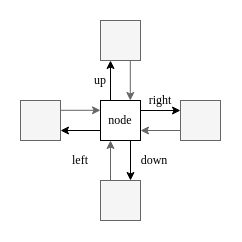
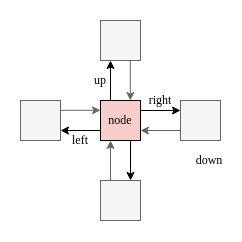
- <mxCell id="2" value="&lt;font face=&quot;Lucida Console&quot;&gt;node&lt;/font&gt;" style="rounded=0;whiteSpace=wrap;html=1;" parent="1" vertex="1"><mxGeometry x="100" y="100" width="40" height="40" as="geometry" /></mxCell>
+ <mxCell id="2" value="&lt;font face=&quot;Lucida Console&quot;&gt;node&lt;/font&gt;" style="rounded=0;whiteSpace=wrap;html=1;fillColor=#f8cecc;" parent="1" vertex="1"><mxGeometry x="100" y="100" width="40" height="40" as="geometry" /></mxCell>
- <mxCell id="17" value="&lt;font face=&quot;Lucida Console&quot;&gt;left&lt;/font&gt;" style="text;html=1;strokeColor=none;fillColor=none;align=center;verticalAlign=middle;whiteSpace=wrap;rounded=0;" vertex="1" parent="1"><mxGeometry x="60" y="150" width="40" height="20" as="geometry" /></mxCell>
+ <mxCell id="17" value="&lt;font face=&quot;Lucida Console&quot;&gt;left&lt;/font&gt;" style="text;html=1;strokeColor=none;fillColor=none;align=center;verticalAlign=middle;whiteSpace=wrap;rounded=0;" vertex="1" parent="1"><mxGeometry x="60" y="130" width="40" height="20" as="geometry" /></mxCell>
- <mxCell id="16" value="&lt;font face=&quot;Lucida Console&quot;&gt;down&lt;/font&gt;" style="text;html=1;strokeColor=none;fillColor=none;align=center;verticalAlign=middle;whiteSpace=wrap;rounded=0;" vertex="1" parent="1"><mxGeometry x="134" y="150" width="40" height="20" as="geometry" /></mxCell>
+ <mxCell id="16" value="&lt;font face=&quot;Lucida Console&quot;&gt;down&lt;/font&gt;" style="text;html=1;strokeColor=none;fillColor=none;align=center;verticalAlign=middle;whiteSpace=wrap;rounded=0;" vertex="1" parent="1"><mxGeometry x="189" y="150" width="40" height="20" as="geometry" /></mxCell>
